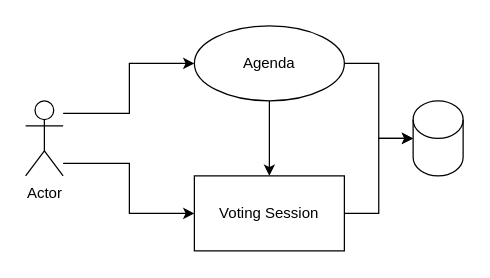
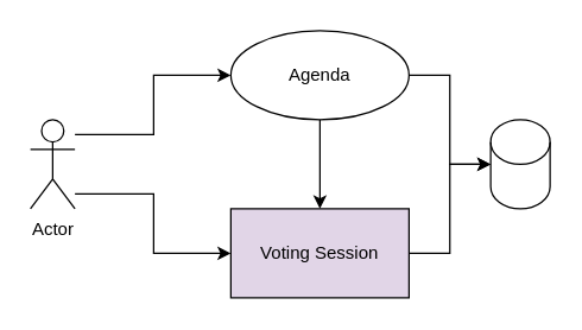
- <mxCell id="6" value="Voting Session" style="rounded=0;whiteSpace=wrap;html=1;" parent="1" vertex="1"><mxGeometry x="155" y="140" width="120" height="60" as="geometry" /></mxCell>
+ <mxCell id="6" value="Voting Session" style="rounded=0;whiteSpace=wrap;html=1;fillColor=#e1d5e7;" parent="1" vertex="1"><mxGeometry x="155" y="140" width="120" height="60" as="geometry" /></mxCell>
